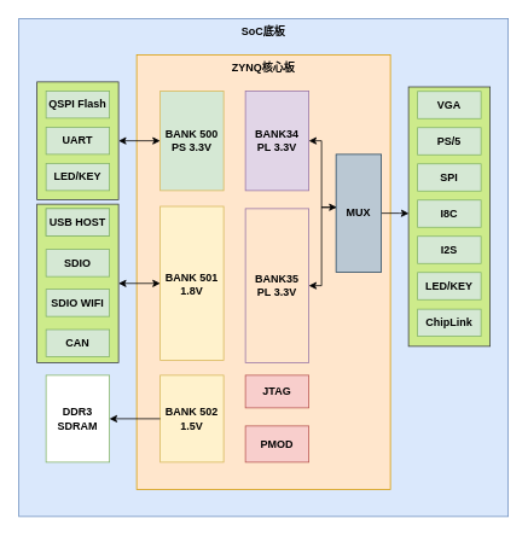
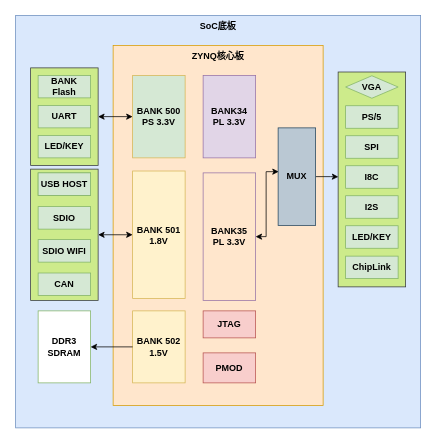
- <mxCell id="15" value="&lt;b&gt;QSPI Flash&lt;br&gt;&lt;/b&gt;" style="rounded=0;whiteSpace=wrap;html=1;verticalAlign=middle;fillColor=#d5e8d4;strokeColor=#82b366;" parent="1" vertex="1"><mxGeometry x="50" y="100" width="70" height="30" as="geometry" /></mxCell>
+ <mxCell id="15" value="&lt;b&gt;BANK Flash&lt;br&gt;&lt;/b&gt;" style="rounded=0;whiteSpace=wrap;html=1;verticalAlign=middle;fillColor=#d5e8d4;strokeColor=#82b366;" parent="1" vertex="1"><mxGeometry x="50" y="100" width="70" height="30" as="geometry" /></mxCell>
- <mxCell id="25" value="&lt;b&gt;VGA&lt;br&gt;&lt;/b&gt;" style="rounded=0;whiteSpace=wrap;html=1;verticalAlign=middle;fillColor=#d5e8d4;strokeColor=#82b366;" parent="1" vertex="1"><mxGeometry x="460" y="100.5" width="70" height="30" as="geometry" /></mxCell>
+ <mxCell id="25" value="&lt;b&gt;VGA&lt;br&gt;&lt;/b&gt;" style="rhombus;whiteSpace=wrap;html=1;verticalAlign=middle;fillColor=#d5e8d4;strokeColor=#82b366;" parent="1" vertex="1"><mxGeometry x="460" y="100.5" width="70" height="30" as="geometry" /></mxCell>
- <mxCell id="9" style="edgeStyle=orthogonalEdgeStyle;rounded=0;orthogonalLoop=1;jettySize=auto;html=1;exitX=1;exitY=0.5;exitDx=0;exitDy=0;entryX=0.043;entryY=0.451;entryDx=0;entryDy=0;entryPerimeter=0;endArrow=none;endFill=0;startArrow=classic;startFill=1;" parent="1" source="10" target="34" edge="1"><mxGeometry relative="1" as="geometry"><Array as="points"><mxPoint x="354" y="155" /><mxPoint x="354" y="229" /></Array></mxGeometry></mxCell>
